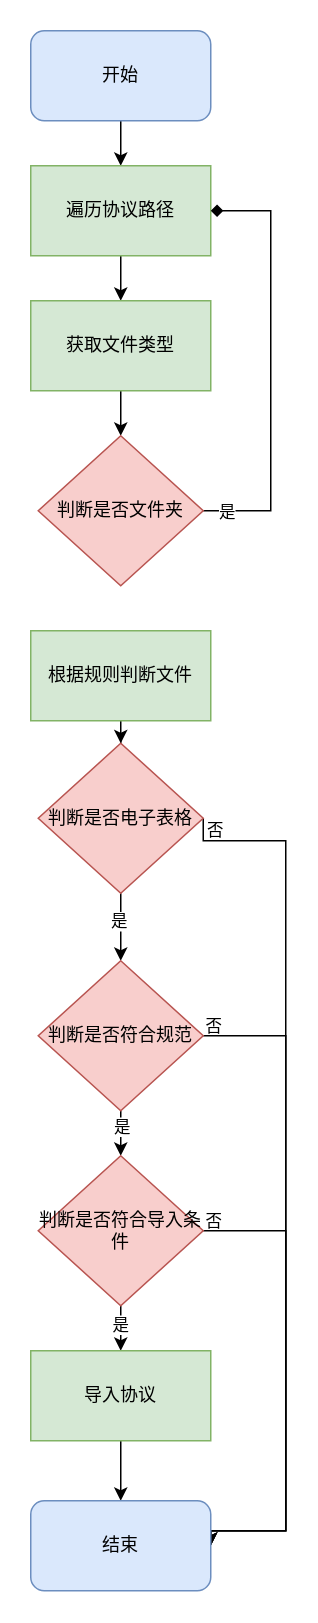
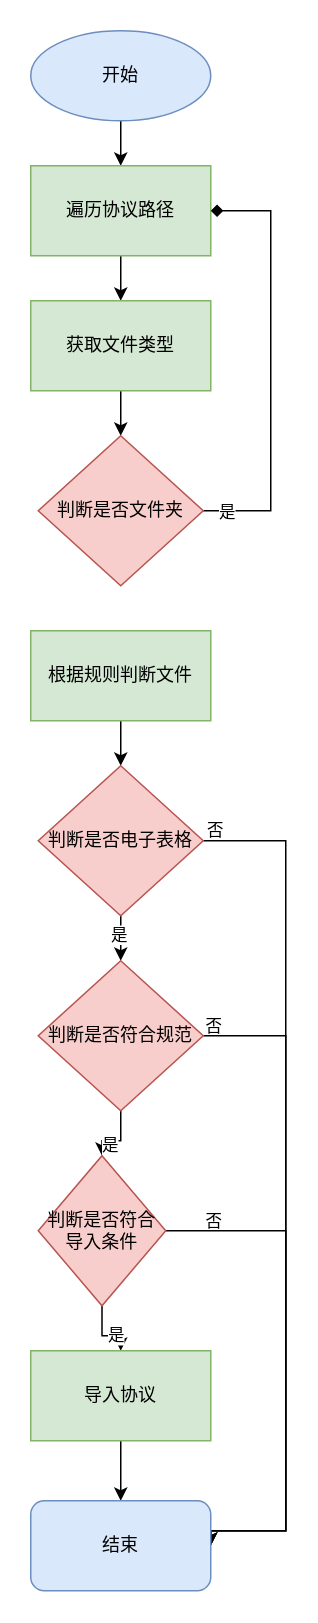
- <mxCell id="3" value="开始" style="rounded=1;whiteSpace=wrap;html=1;fillColor=#dae8fc;strokeColor=#6c8ebf;" vertex="1" parent="1"><mxGeometry x="20" y="20" width="120" height="60" as="geometry" /></mxCell>
+ <mxCell id="3" value="开始" style="ellipse;whiteSpace=wrap;html=1;fillColor=#dae8fc;strokeColor=#6c8ebf;" vertex="1" parent="1"><mxGeometry x="20" y="20" width="120" height="60" as="geometry" /></mxCell>
- <mxCell id="16" value="判断是否电子表格" style="rhombus;whiteSpace=wrap;html=1;fillColor=#f8cecc;strokeColor=#b85450;" vertex="1" parent="1"><mxGeometry x="25" y="495" width="110" height="100" as="geometry" /></mxCell>
+ <mxCell id="16" value="判断是否电子表格" style="rhombus;whiteSpace=wrap;html=1;fillColor=#f8cecc;strokeColor=#b85450;" vertex="1" parent="1"><mxGeometry x="25" y="510" width="110" height="100" as="geometry" /></mxCell>
- <mxCell id="24" value="判断是否符合导入条件" style="rhombus;whiteSpace=wrap;html=1;fillColor=#f8cecc;strokeColor=#b85450;" vertex="1" parent="1"><mxGeometry x="25" y="770" width="110" height="100" as="geometry" /></mxCell>
+ <mxCell id="24" value="判断是否符合导入条件" style="rhombus;whiteSpace=wrap;html=1;fillColor=#f8cecc;strokeColor=#b85450;" vertex="1" parent="1"><mxGeometry x="25" y="770" width="85" height="100" as="geometry" /></mxCell>
